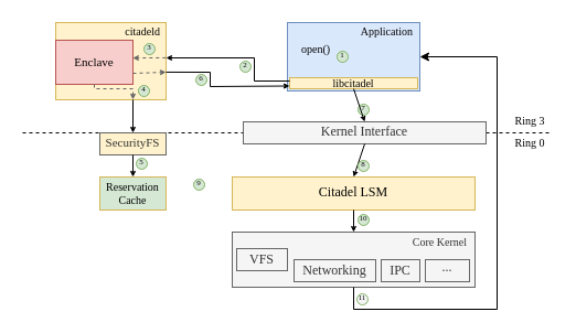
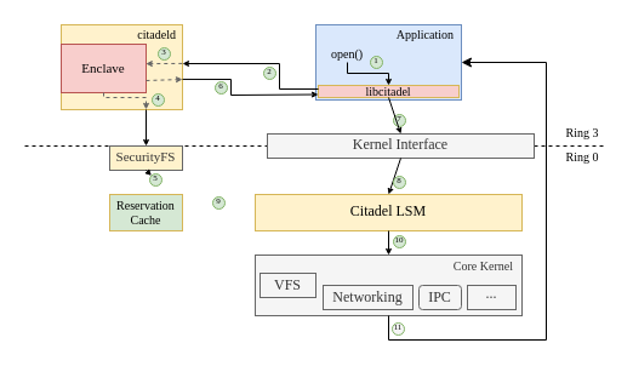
+ <mxCell id="15" value="" style="endArrow=classic;html=1;fontFamily=CMU Typewriter Text;fontSize=10;exitX=0.5;exitY=1;exitDx=0;exitDy=0;entryX=0.5;entryY=0;entryDx=0;entryDy=0;endSize=3;rounded=0;" edge="1" parent="1" source="14" target="13"><mxGeometry width="50" height="50" relative="1" as="geometry"><mxPoint x="220" y="170" as="sourcePoint" /><mxPoint x="250" y="55" as="targetPoint" /><Array as="points"><mxPoint x="286" y="60" /><mxPoint x="320" y="60" /></Array></mxGeometry></mxCell>
- <mxCell id="13" value="libcitadel" style="rounded=0;whiteSpace=wrap;html=1;fontFamily=CMU Typewriter Text;fontSize=10;align=center;spacingBottom=0;fillColor=#fff2cc;strokeColor=#d6b656;" vertex="1" parent="1"><mxGeometry x="262" y="70" width="116" height="10" as="geometry" /></mxCell>
+ <mxCell id="13" value="libcitadel" style="rounded=0;whiteSpace=wrap;html=1;fontFamily=CMU Typewriter Text;fontSize=10;align=center;spacingBottom=0;fillColor=#f8cecc;strokeColor=#d6b656;" vertex="1" parent="1"><mxGeometry x="262" y="70" width="116" height="10" as="geometry" /></mxCell>
- <mxCell id="23" value="" style="endArrow=classic;html=1;fontFamily=Linux Libertine O;fontSize=11;entryX=0.5;entryY=0;entryDx=0;entryDy=0;exitX=0.5;exitY=1;exitDx=0;exitDy=0;endSize=3;" edge="1" parent="1" source="4" target="22"><mxGeometry width="50" height="50" relative="1" as="geometry"><mxPoint x="90" y="170" as="sourcePoint" /><mxPoint x="200" y="130" as="targetPoint" /></mxGeometry></mxCell>
+ <mxCell id="23" value="" style="endArrow=classic;html=1;fontFamily=Linux Libertine O;fontSize=11;exitX=0.5;exitY=1;exitDx=0;exitDy=0;endSize=3;" edge="1" parent="1" source="4" target="32"><mxGeometry width="50" height="50" relative="1" as="geometry"><mxPoint x="90" y="170" as="sourcePoint" /><mxPoint x="200" y="130" as="targetPoint" /></mxGeometry></mxCell>
- <mxCell id="12" value="IPC" style="rounded=0;whiteSpace=wrap;html=1;fontFamily=Linux Libertine O;fontSize=12;align=center;fillColor=#f5f5f5;strokeColor=#666666;fontColor=#333333;" vertex="1" parent="1"><mxGeometry x="345" y="235" width="35" height="20" as="geometry" /></mxCell>
+ <mxCell id="12" value="IPC" style="whiteSpace=wrap;html=1;fontFamily=Linux Libertine O;fontSize=12;align=center;fillColor=#f5f5f5;strokeColor=#666666;fontColor=#333333;rounded=1;" vertex="1" parent="1"><mxGeometry x="345" y="235" width="35" height="20" as="geometry" /></mxCell>
